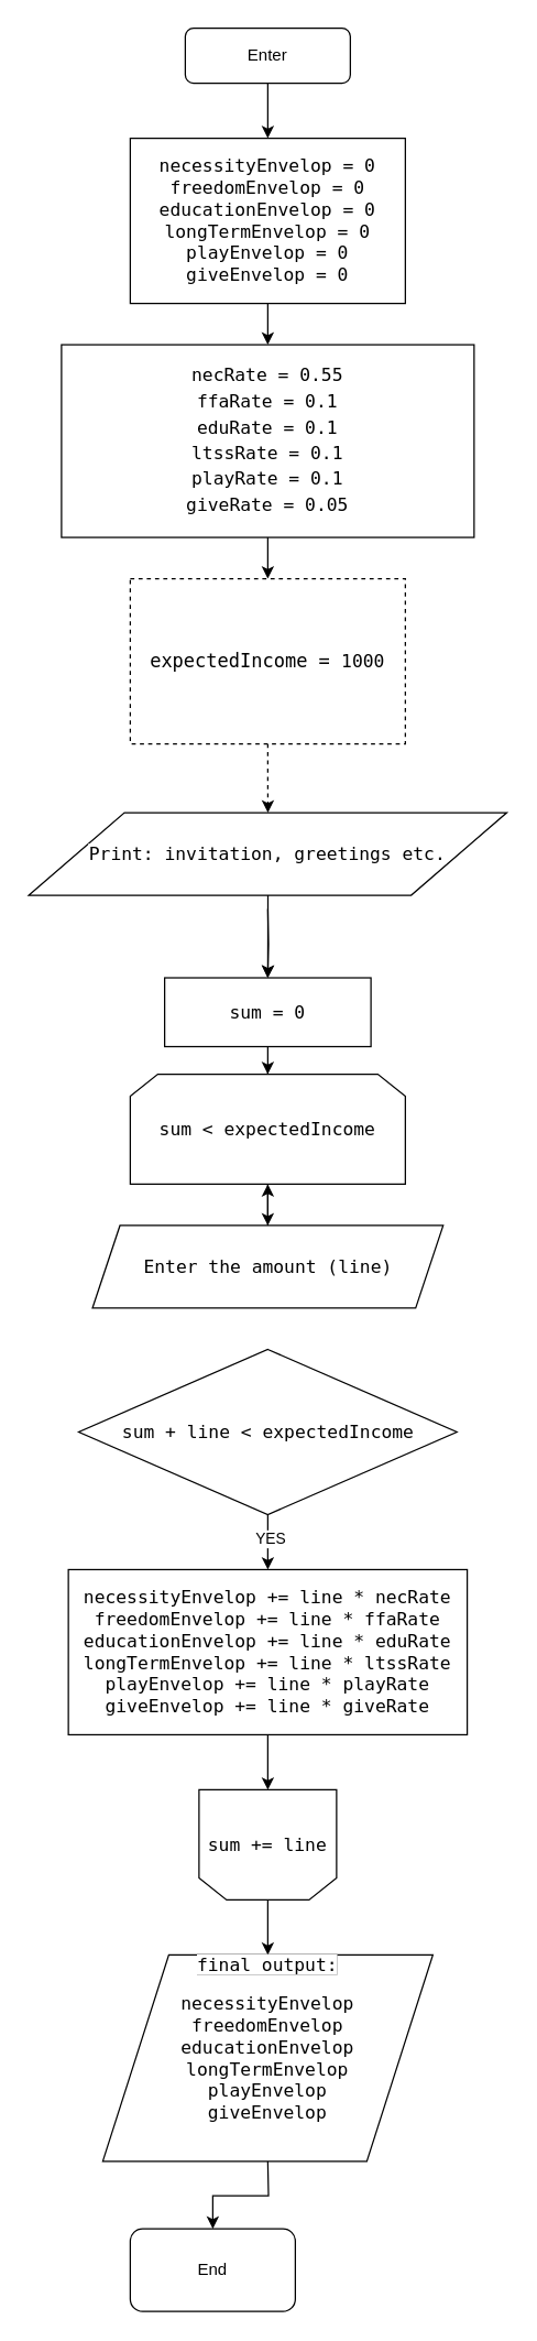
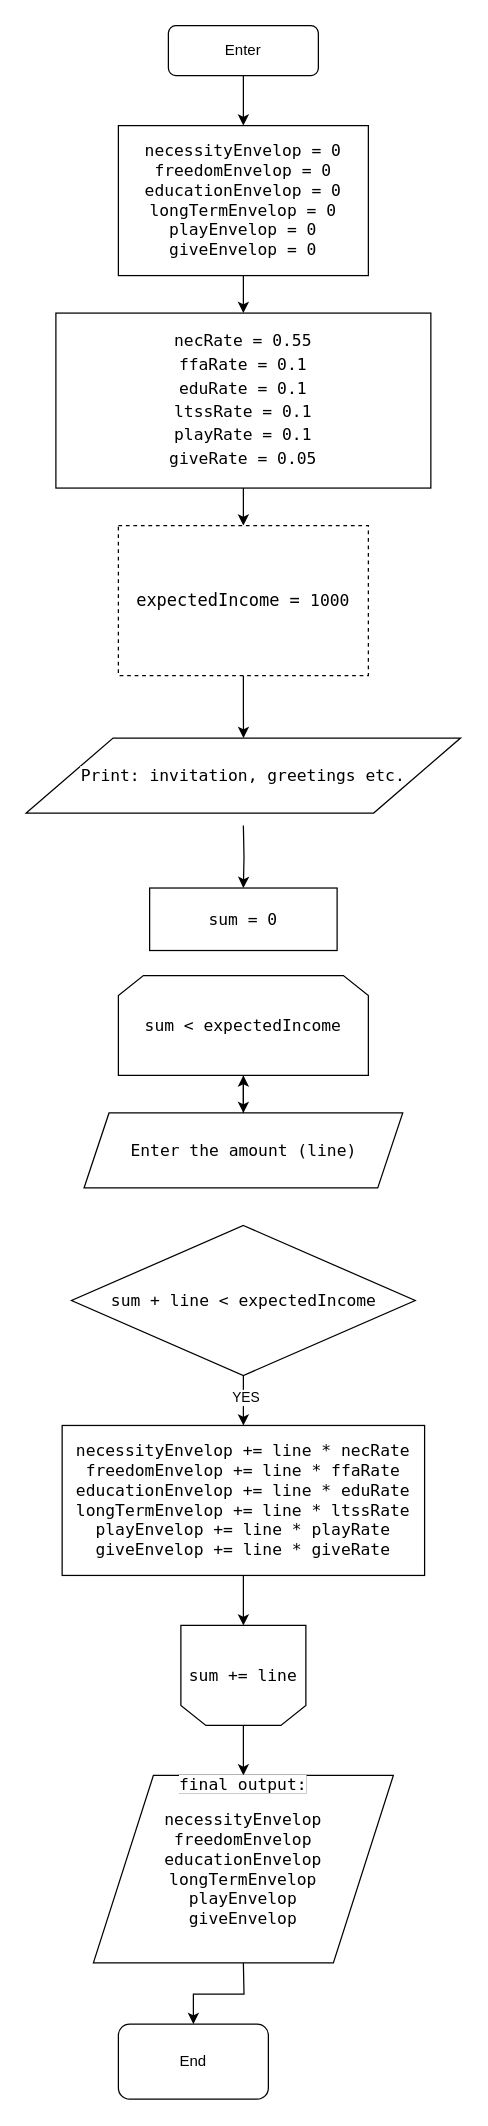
- <mxCell id="7" value="" style="edgeStyle=orthogonalEdgeStyle;rounded=0;orthogonalLoop=1;jettySize=auto;html=1;fontColor=#FFFFFF;dashed=1;" parent="1" source="8" target="13" edge="1"><mxGeometry relative="1" as="geometry" /></mxCell>
+ <mxCell id="7" value="" style="edgeStyle=orthogonalEdgeStyle;rounded=0;orthogonalLoop=1;jettySize=auto;html=1;fontColor=#FFFFFF;" parent="1" source="8" target="13" edge="1"><mxGeometry relative="1" as="geometry" /></mxCell>
- <mxCell id="12" value="" style="edgeStyle=orthogonalEdgeStyle;rounded=0;orthogonalLoop=1;jettySize=auto;html=1;fontColor=#FFFFFF;" parent="1" source="13" target="10" edge="1"><mxGeometry relative="1" as="geometry" /></mxCell>
- <mxCell id="9" value="" style="edgeStyle=orthogonalEdgeStyle;rounded=0;orthogonalLoop=1;jettySize=auto;html=1;" parent="1" source="10" target="15" edge="1"><mxGeometry relative="1" as="geometry" /></mxCell>
